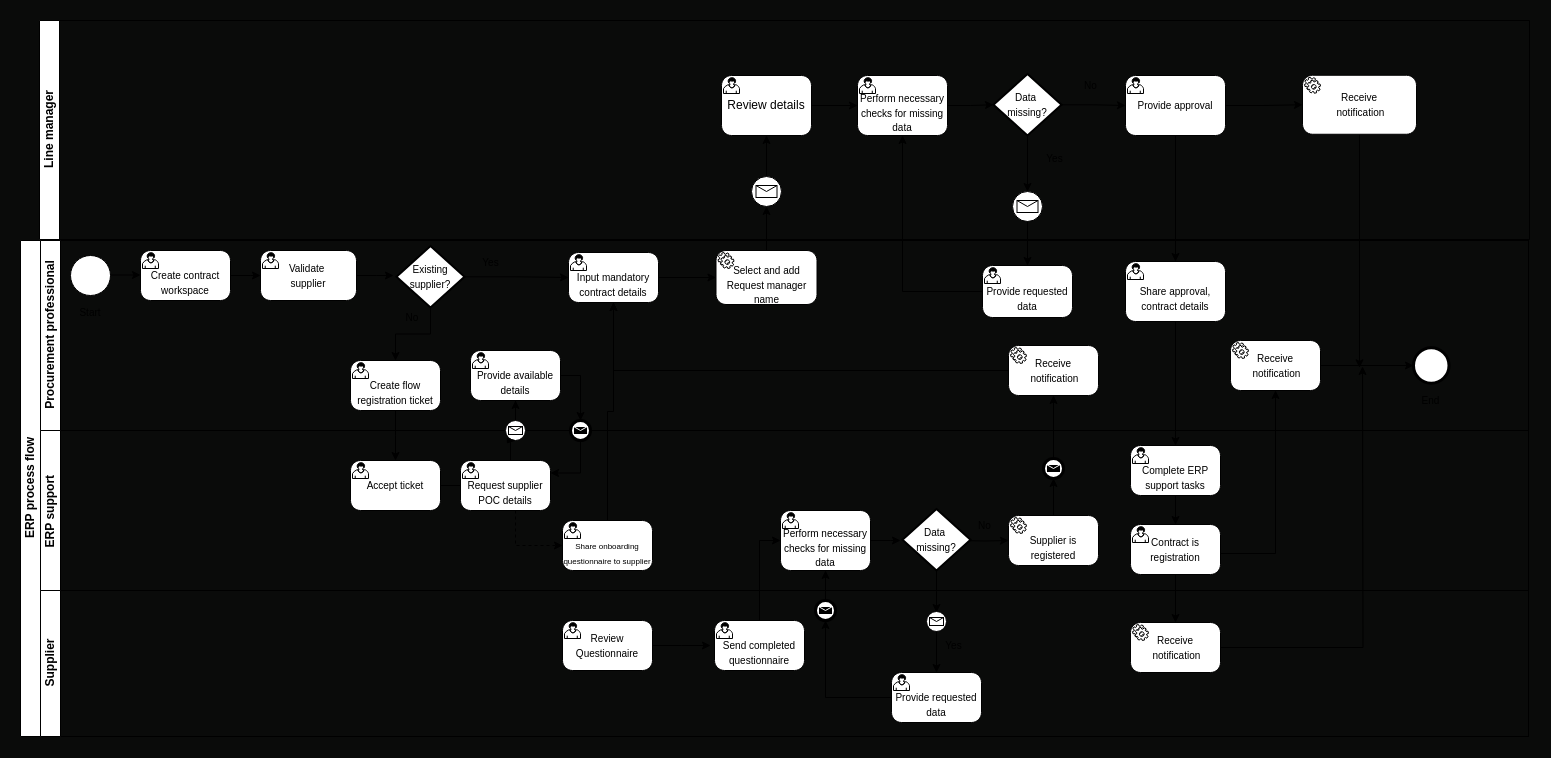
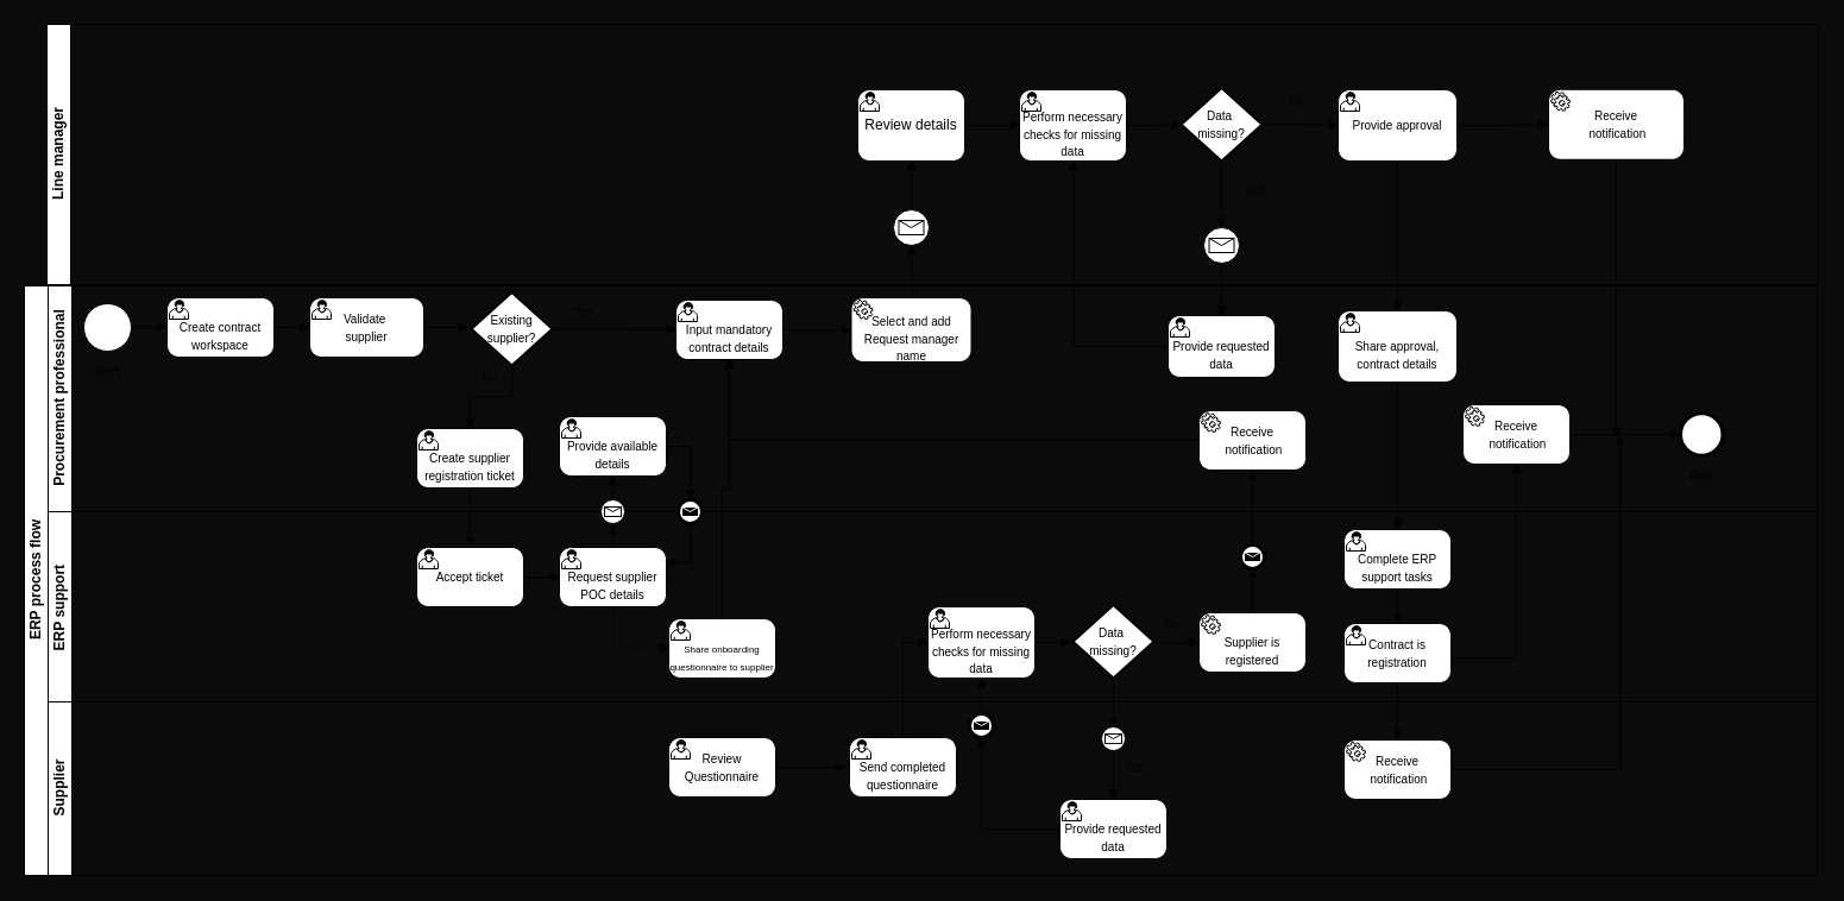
- <mxCell id="18" value="&lt;div&gt;&lt;span style=&quot;font-size: 10px;&quot;&gt;&lt;br&gt;&lt;/span&gt;&lt;/div&gt;&lt;div&gt;&lt;span style=&quot;font-size: 10px;&quot;&gt;Create flow registration ticket&lt;/span&gt;&lt;/div&gt;" style="points=[[0.25,0,0],[0.5,0,0],[0.75,0,0],[1,0.25,0],[1,0.5,0],[1,0.75,0],[0.75,1,0],[0.5,1,0],[0.25,1,0],[0,0.75,0],[0,0.5,0],[0,0.25,0]];shape=mxgraph.bpmn.task;whiteSpace=wrap;rectStyle=rounded;size=10;html=1;container=1;expand=0;collapsible=0;taskMarker=user;" parent="10" vertex="1"><mxGeometry x="310" y="120" width="90" height="50" as="geometry" /></mxCell>
+ <mxCell id="18" value="&lt;div&gt;&lt;span style=&quot;font-size: 10px;&quot;&gt;&lt;br&gt;&lt;/span&gt;&lt;/div&gt;&lt;div&gt;&lt;span style=&quot;font-size: 10px;&quot;&gt;Create supplier registration ticket&lt;/span&gt;&lt;/div&gt;" style="points=[[0.25,0,0],[0.5,0,0],[0.75,0,0],[1,0.25,0],[1,0.5,0],[1,0.75,0],[0.75,1,0],[0.5,1,0],[0.25,1,0],[0,0.75,0],[0,0.5,0],[0,0.25,0]];shape=mxgraph.bpmn.task;whiteSpace=wrap;rectStyle=rounded;size=10;html=1;container=1;expand=0;collapsible=0;taskMarker=user;" parent="10" vertex="1"><mxGeometry x="310" y="120" width="90" height="50" as="geometry" /></mxCell>
- <mxCell id="40" value="&lt;div&gt;&lt;font style=&quot;font-size: 10px;&quot;&gt;&lt;br&gt;&lt;/font&gt;&lt;/div&gt;&lt;div&gt;&lt;font style=&quot;font-size: 10px;&quot;&gt;Request supplier POC details&lt;/font&gt;&lt;/div&gt;" style="points=[[0.25,0,0],[0.5,0,0],[0.75,0,0],[1,0.25,0],[1,0.5,0],[1,0.75,0],[0.75,1,0],[0.5,1,0],[0.25,1,0],[0,0.75,0],[0,0.5,0],[0,0.25,0]];shape=mxgraph.bpmn.task;whiteSpace=wrap;rectStyle=rounded;size=10;html=1;container=1;expand=0;collapsible=0;taskMarker=user;" parent="37" vertex="1"><mxGeometry x="420" y="30" width="90" height="50" as="geometry" /></mxCell>
+ <mxCell id="40" value="&lt;div&gt;&lt;font style=&quot;font-size: 10px;&quot;&gt;&lt;br&gt;&lt;/font&gt;&lt;/div&gt;&lt;div&gt;&lt;font style=&quot;font-size: 10px;&quot;&gt;Request supplier POC details&lt;/font&gt;&lt;/div&gt;" style="points=[[0.25,0,0],[0.5,0,0],[0.75,0,0],[1,0.25,0],[1,0.5,0],[1,0.75,0],[0.75,1,0],[0.5,1,0],[0.25,1,0],[0,0.75,0],[0,0.5,0],[0,0.25,0]];shape=mxgraph.bpmn.task;whiteSpace=wrap;rectStyle=rounded;size=10;html=1;container=1;expand=0;collapsible=0;taskMarker=user;" parent="37" vertex="1"><mxGeometry x="430" y="30" width="90" height="50" as="geometry" /></mxCell>
